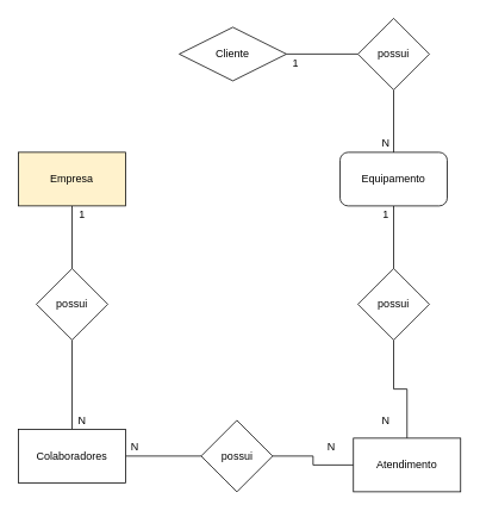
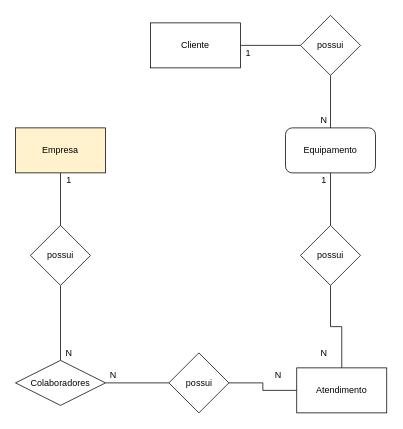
- <mxCell id="24" value="Cliente" style="rhombus;whiteSpace=wrap;html=1;" parent="1" vertex="1"><mxGeometry x="200" y="30" width="120" height="60" as="geometry" /></mxCell>
+ <mxCell id="24" value="Cliente" style="whiteSpace=wrap;html=1;rounded=0;" parent="1" vertex="1"><mxGeometry x="200" y="30" width="120" height="60" as="geometry" /></mxCell>
- <mxCell id="10" value="Colaboradores" style="whiteSpace=wrap;html=1;rounded=0;" parent="1" vertex="1"><mxGeometry x="20" y="480" width="120" height="60" as="geometry" /></mxCell>
+ <mxCell id="10" value="Colaboradores" style="rhombus;whiteSpace=wrap;html=1;" parent="1" vertex="1"><mxGeometry x="20" y="480" width="120" height="60" as="geometry" /></mxCell>
